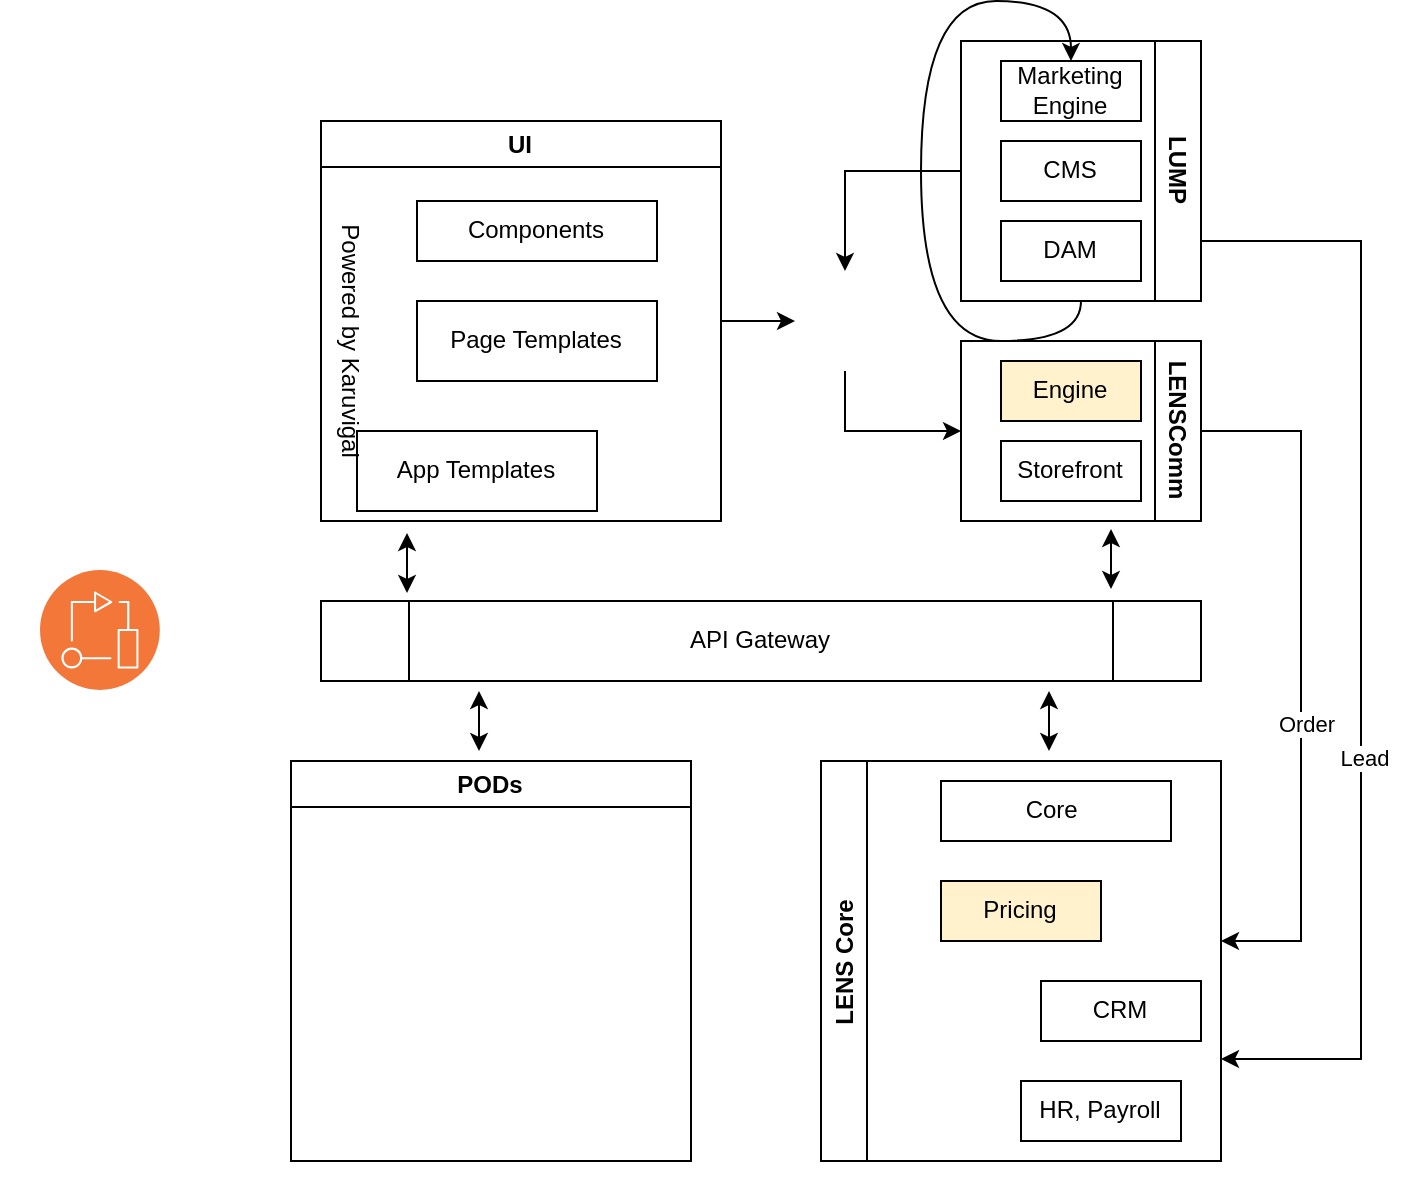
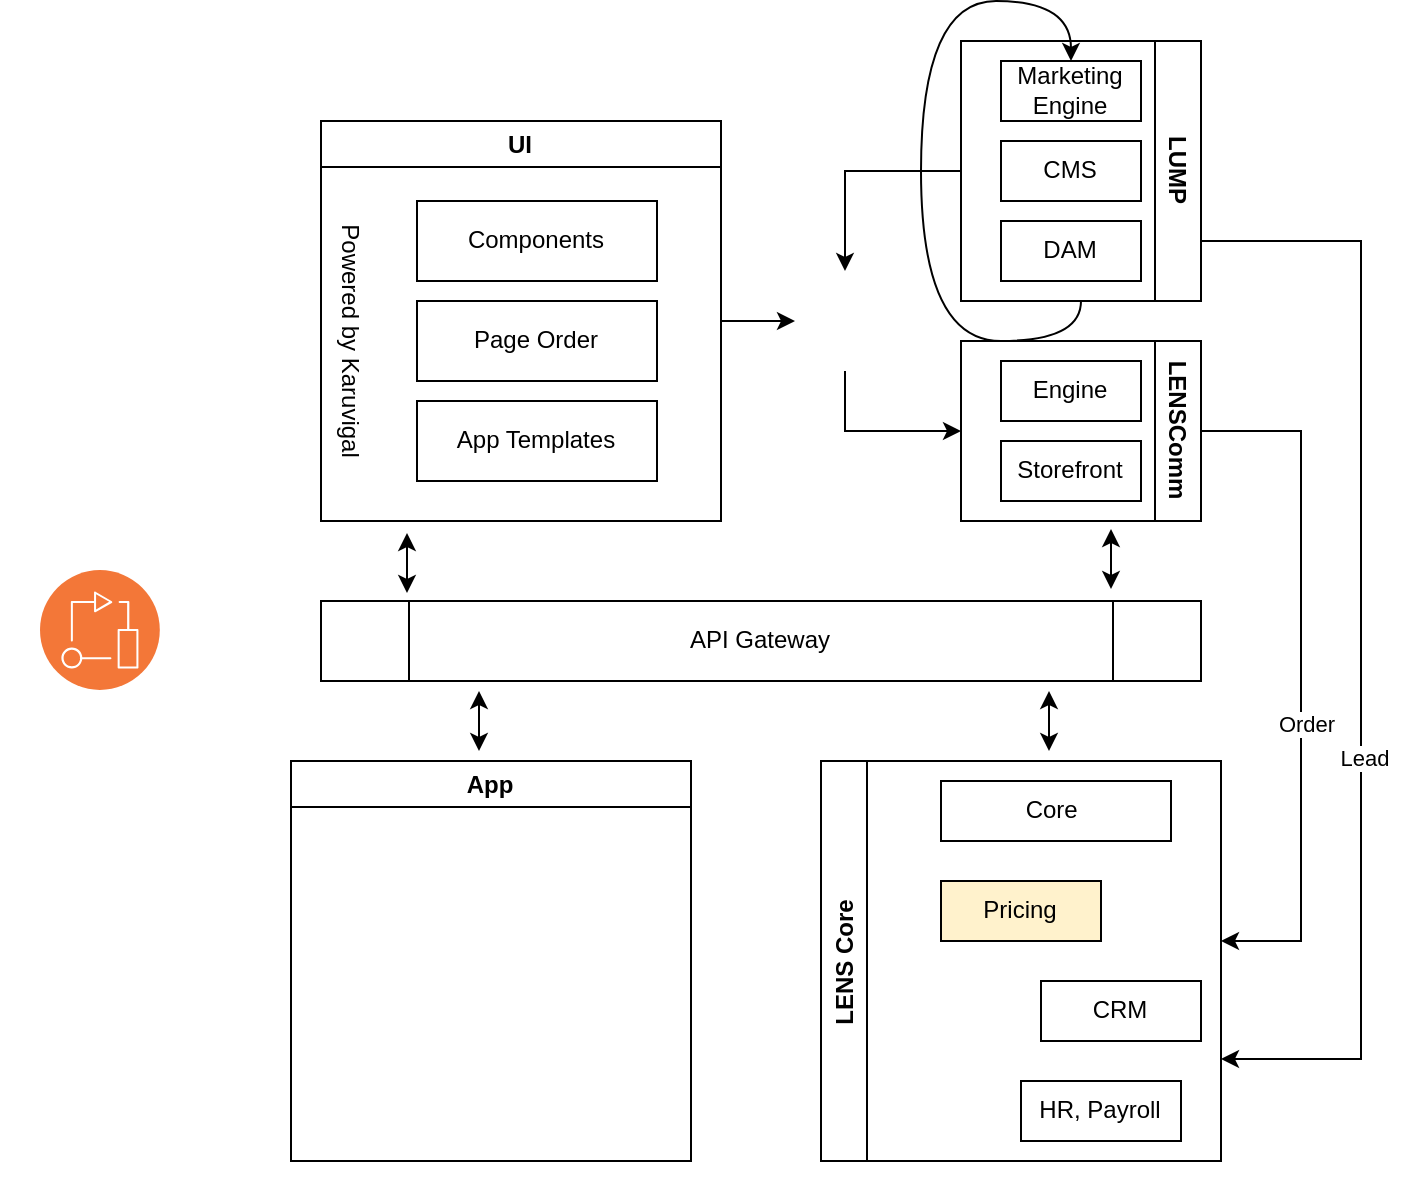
- <mxCell id="4" value="Components" style="rounded=0;whiteSpace=wrap;html=1;" parent="3" vertex="1"><mxGeometry x="48" y="40" width="120" height="30" as="geometry" /></mxCell>
+ <mxCell id="4" value="Components" style="rounded=0;whiteSpace=wrap;html=1;" parent="3" vertex="1"><mxGeometry x="48" y="40" width="120" height="40" as="geometry" /></mxCell>
- <mxCell id="5" value="Page Templates" style="rounded=0;whiteSpace=wrap;html=1;" parent="3" vertex="1"><mxGeometry x="48" y="90" width="120" height="40" as="geometry" /></mxCell>
+ <mxCell id="5" value="Page Order" style="rounded=0;whiteSpace=wrap;html=1;" parent="3" vertex="1"><mxGeometry x="48" y="90" width="120" height="40" as="geometry" /></mxCell>
- <mxCell id="19" value="Engine" style="rounded=0;whiteSpace=wrap;html=1;fillColor=#fff2cc;" parent="18" vertex="1"><mxGeometry x="20" y="10" width="70" height="30" as="geometry" /></mxCell>
+ <mxCell id="19" value="Engine" style="rounded=0;whiteSpace=wrap;html=1;" parent="18" vertex="1"><mxGeometry x="20" y="10" width="70" height="30" as="geometry" /></mxCell>
- <mxCell id="6" value="App Templates" style="rounded=0;whiteSpace=wrap;html=1;" parent="3" vertex="1"><mxGeometry x="18" y="155" width="120" height="40" as="geometry" /></mxCell>
+ <mxCell id="6" value="App Templates" style="rounded=0;whiteSpace=wrap;html=1;" parent="3" vertex="1"><mxGeometry x="48" y="140" width="120" height="40" as="geometry" /></mxCell>
- <mxCell id="30" value="PODs" style="swimlane;" parent="1" vertex="1"><mxGeometry x="145" y="380" width="200" height="200" as="geometry" /></mxCell>
+ <mxCell id="30" value="App" style="swimlane;" parent="1" vertex="1"><mxGeometry x="145" y="380" width="200" height="200" as="geometry" /></mxCell>
